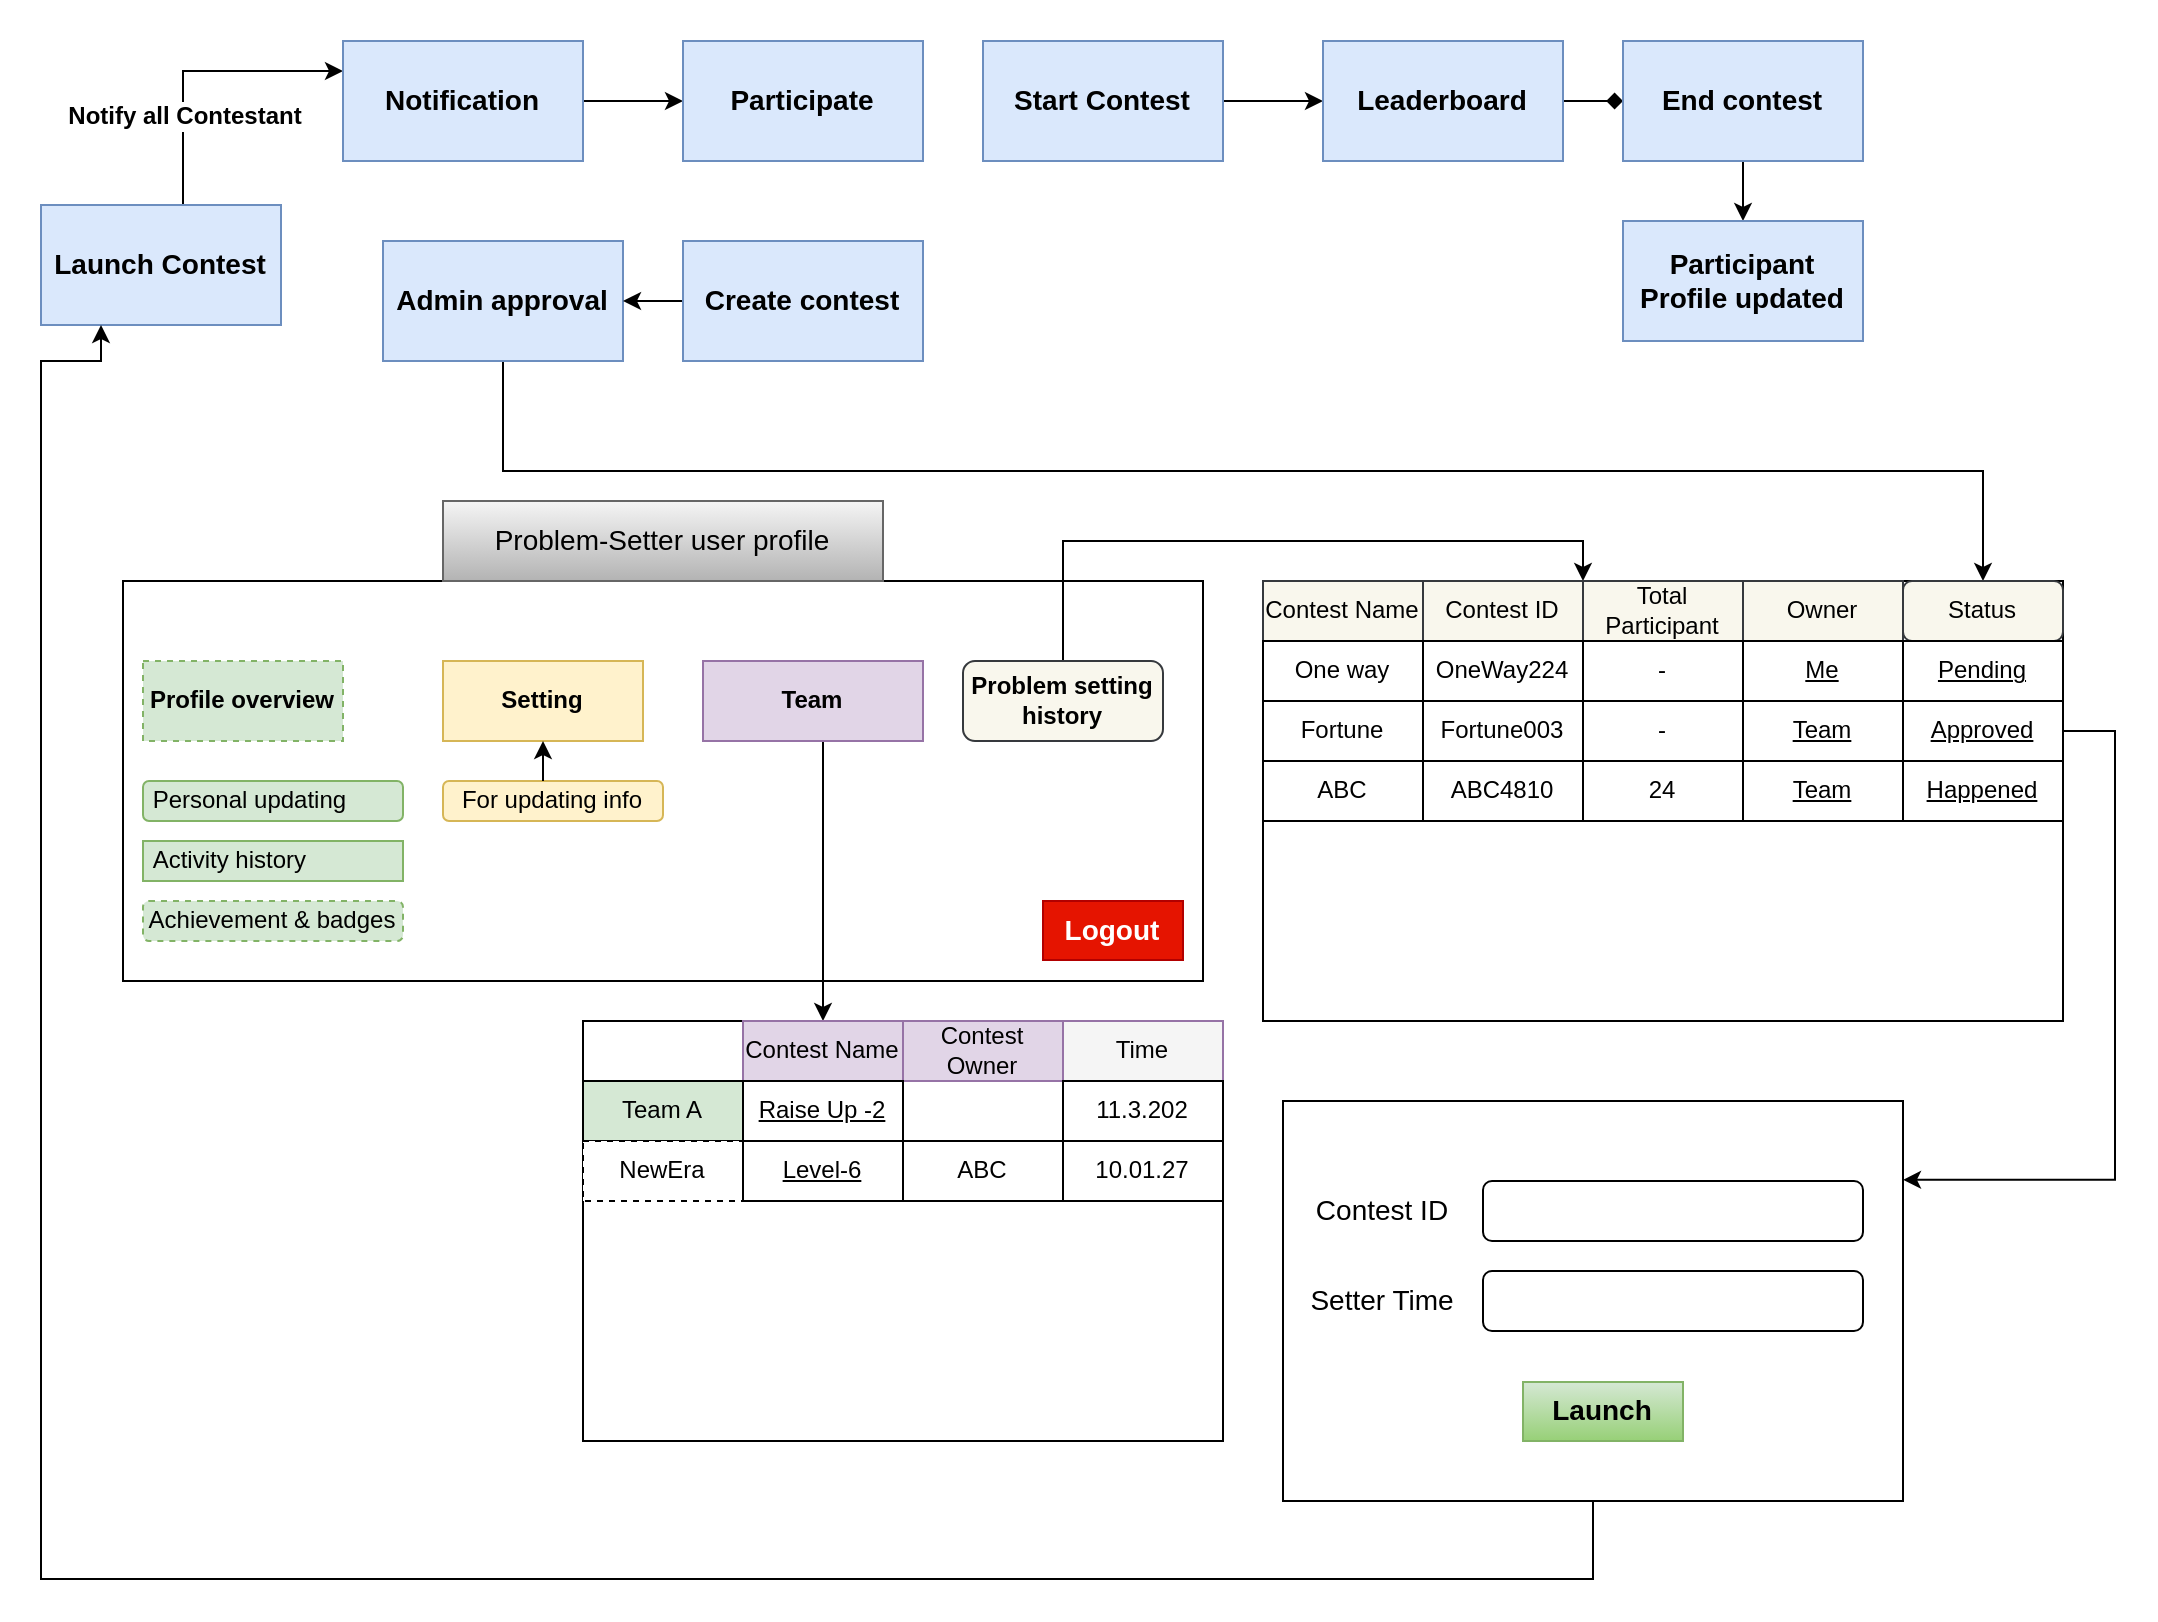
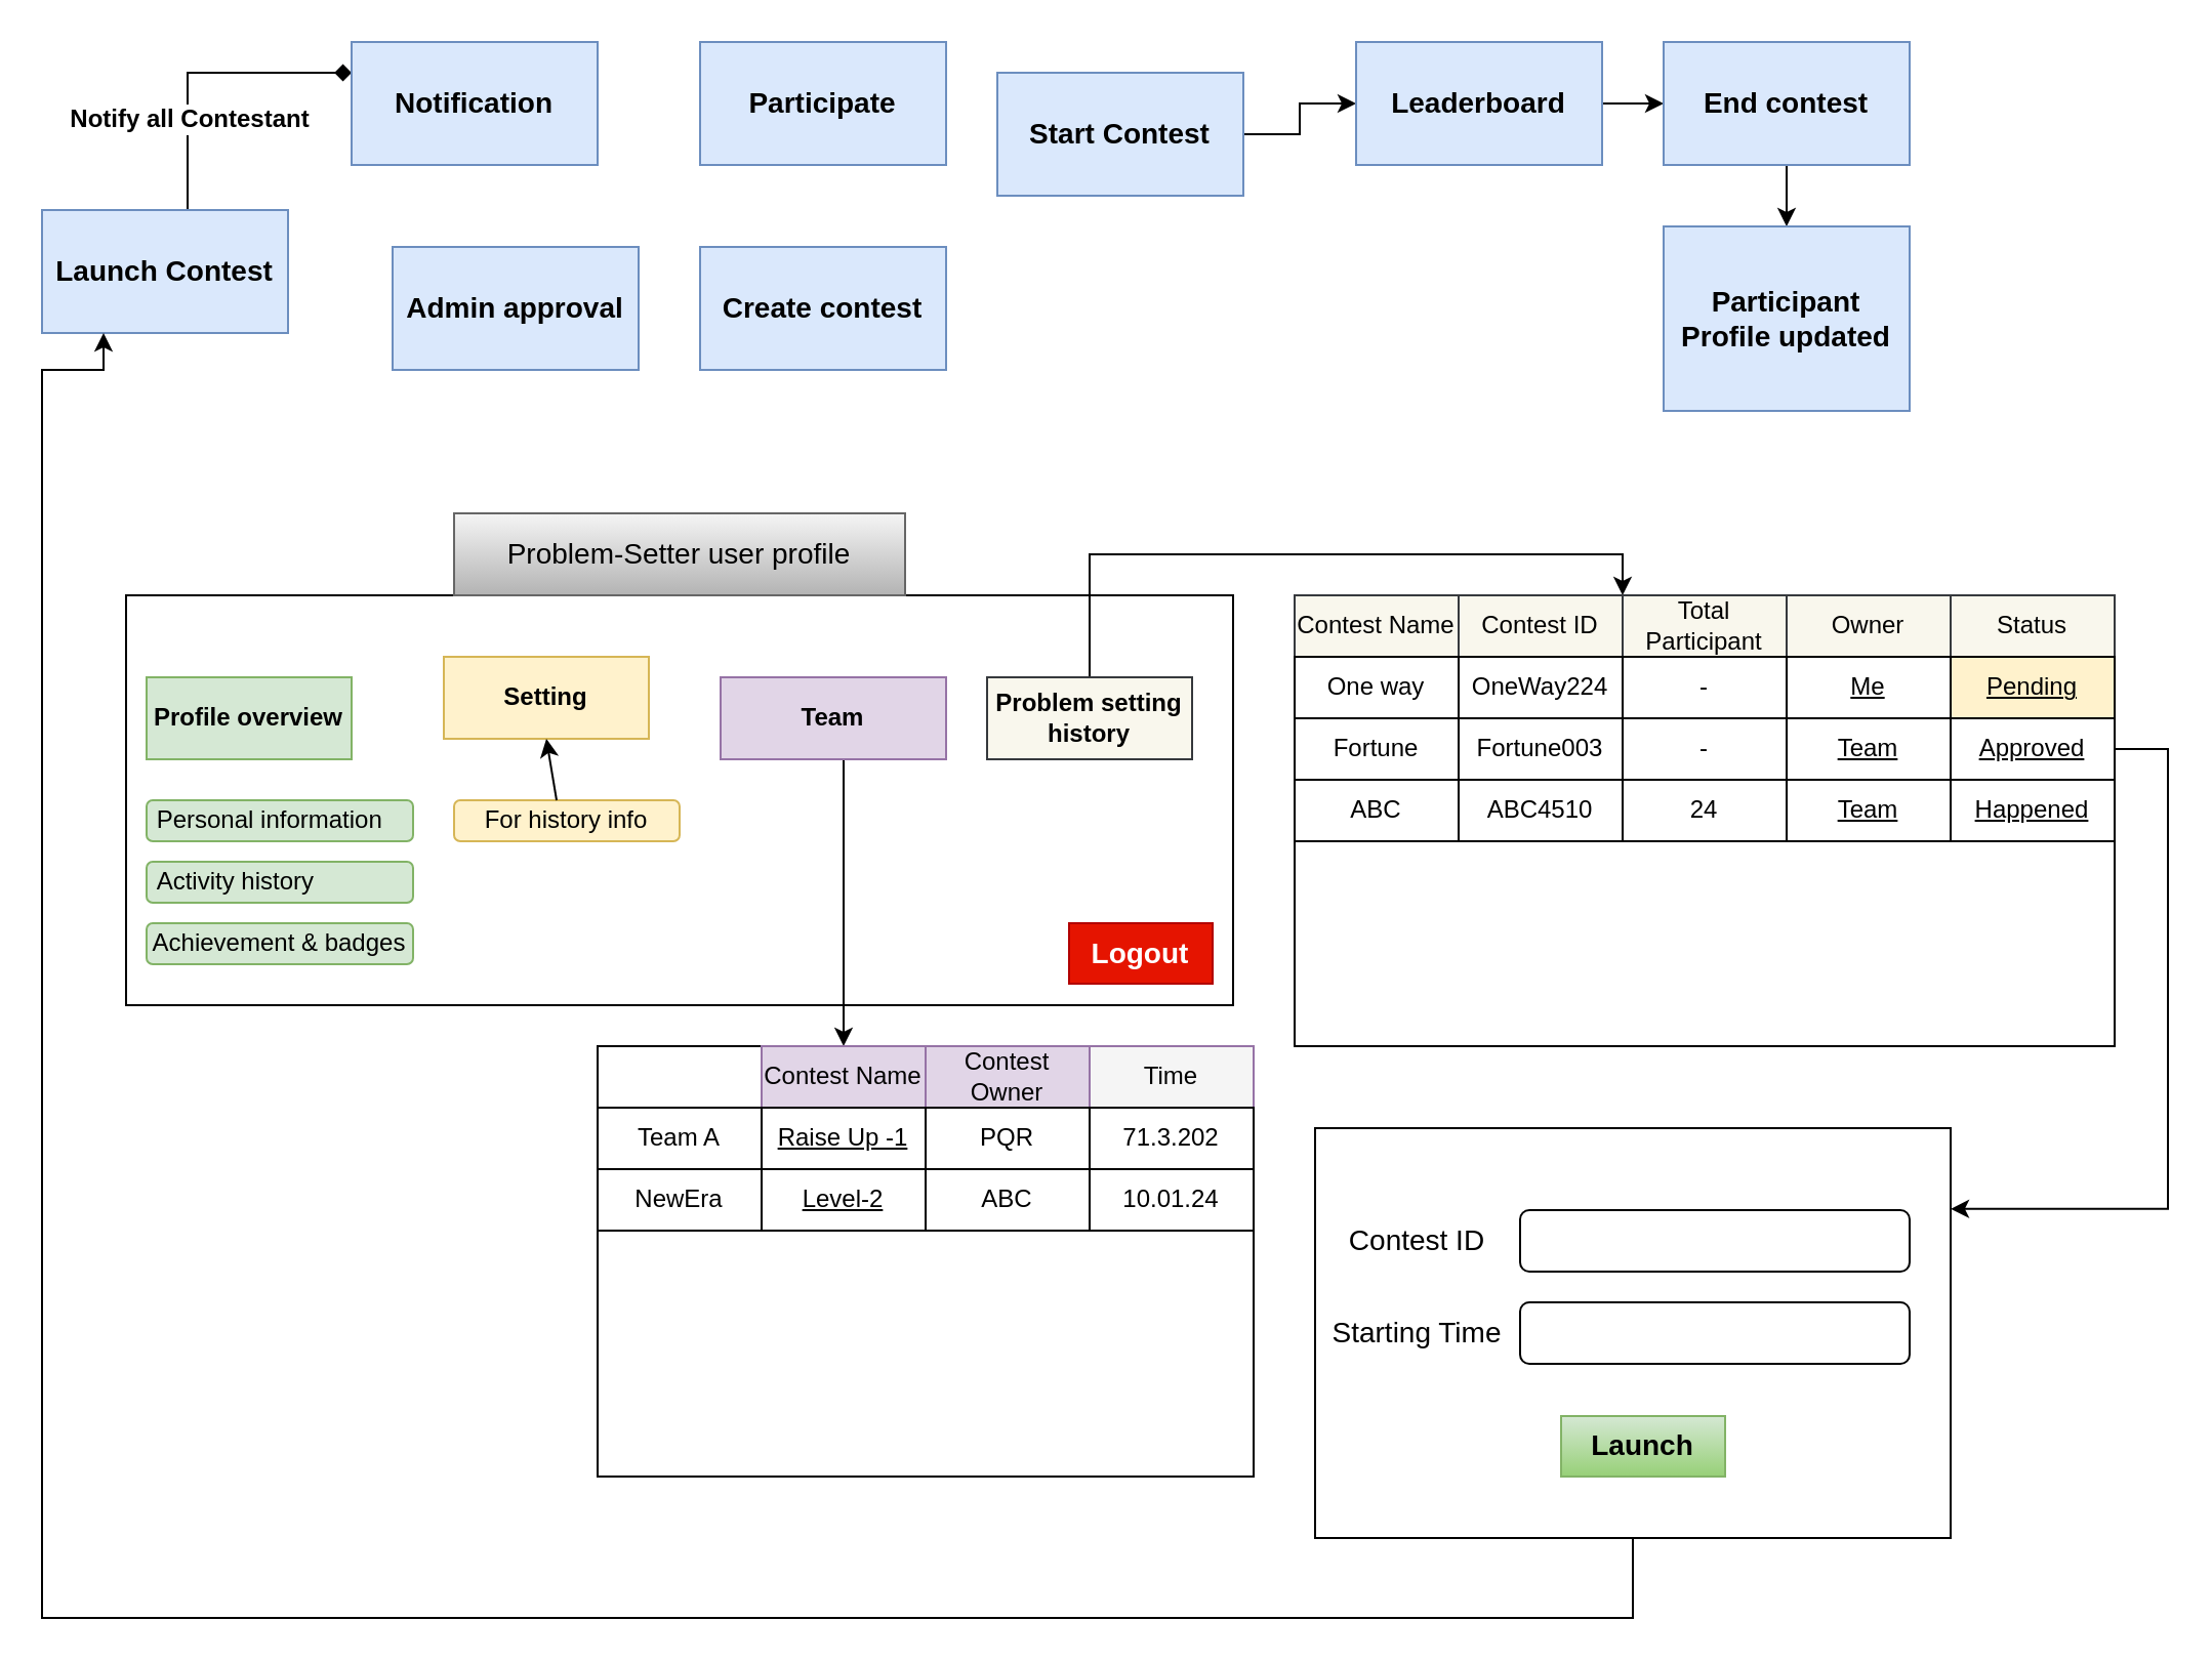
- <mxCell id="2" style="edgeStyle=orthogonalEdgeStyle;rounded=0;orthogonalLoop=1;jettySize=auto;html=1;entryX=0;entryY=0.25;entryDx=0;entryDy=0;" parent="1" source="4" target="6" edge="1"><mxGeometry relative="1" as="geometry"><Array as="points"><mxPoint x="91" y="35" /></Array></mxGeometry></mxCell>
+ <mxCell id="2" style="edgeStyle=orthogonalEdgeStyle;rounded=0;orthogonalLoop=1;jettySize=auto;html=1;entryX=0;entryY=0.25;entryDx=0;entryDy=0;endArrow=diamond;" parent="1" source="4" target="6" edge="1"><mxGeometry relative="1" as="geometry"><Array as="points"><mxPoint x="91" y="35" /></Array></mxGeometry></mxCell>
- <mxCell id="5" style="edgeStyle=orthogonalEdgeStyle;rounded=0;orthogonalLoop=1;jettySize=auto;html=1;entryX=0;entryY=0.5;entryDx=0;entryDy=0;" parent="1" source="6" target="7" edge="1"><mxGeometry relative="1" as="geometry" /></mxCell>
- <mxCell id="9" value="&lt;span style=&quot;font-size: 14px;&quot;&gt;&lt;b&gt;Start Contest&lt;/b&gt;&lt;/span&gt;" style="rounded=0;whiteSpace=wrap;html=1;fillColor=#dae8fc;strokeColor=#6c8ebf;" parent="1" vertex="1"><mxGeometry x="491" y="20" width="120" height="60" as="geometry" /></mxCell>
+ <mxCell id="9" value="&lt;span style=&quot;font-size: 14px;&quot;&gt;&lt;b&gt;Start Contest&lt;/b&gt;&lt;/span&gt;" style="rounded=0;whiteSpace=wrap;html=1;fillColor=#dae8fc;strokeColor=#6c8ebf;" parent="1" vertex="1"><mxGeometry x="486" y="35" width="120" height="60" as="geometry" /></mxCell>
- <mxCell id="10" value="" style="edgeStyle=orthogonalEdgeStyle;rounded=0;orthogonalLoop=1;jettySize=auto;html=1;endArrow=diamond;" parent="1" source="11" target="13" edge="1"><mxGeometry relative="1" as="geometry" /></mxCell>
+ <mxCell id="10" value="" style="edgeStyle=orthogonalEdgeStyle;rounded=0;orthogonalLoop=1;jettySize=auto;html=1;" parent="1" source="11" target="13" edge="1"><mxGeometry relative="1" as="geometry" /></mxCell>
- <mxCell id="14" value="&lt;span style=&quot;font-size: 14px;&quot;&gt;&lt;b&gt;Participant Profile updated&lt;/b&gt;&lt;/span&gt;" style="rounded=0;whiteSpace=wrap;html=1;fillColor=#dae8fc;strokeColor=#6c8ebf;" parent="1" vertex="1"><mxGeometry x="811" y="110" width="120" height="60" as="geometry" /></mxCell>
+ <mxCell id="14" value="&lt;span style=&quot;font-size: 14px;&quot;&gt;&lt;b&gt;Participant Profile updated&lt;/b&gt;&lt;/span&gt;" style="rounded=0;whiteSpace=wrap;html=1;fillColor=#dae8fc;strokeColor=#6c8ebf;" parent="1" vertex="1"><mxGeometry x="811" y="110" width="120" height="90" as="geometry" /></mxCell>
- <mxCell id="17" value="" style="edgeStyle=orthogonalEdgeStyle;rounded=0;orthogonalLoop=1;jettySize=auto;html=1;" parent="1" source="18" target="16" edge="1"><mxGeometry relative="1" as="geometry" /></mxCell>
- <mxCell id="15" style="edgeStyle=orthogonalEdgeStyle;rounded=0;orthogonalLoop=1;jettySize=auto;html=1;" parent="1" source="16" target="68" edge="1"><mxGeometry relative="1" as="geometry"><Array as="points"><mxPoint x="251" y="235" /><mxPoint x="991" y="235" /></Array></mxGeometry></mxCell>
- <mxCell id="68" value="Status" style="whiteSpace=wrap;html=1;fillColor=#f9f7ed;strokeColor=#36393d;rounded=1;" parent="1" vertex="1"><mxGeometry x="951" y="290" width="80" height="30" as="geometry" /></mxCell>
+ <mxCell id="68" value="Status" style="rounded=0;whiteSpace=wrap;html=1;fillColor=#f9f7ed;strokeColor=#36393d;" parent="1" vertex="1"><mxGeometry x="951" y="290" width="80" height="30" as="geometry" /></mxCell>
- <mxCell id="69" value="&lt;u&gt;Pending&lt;/u&gt;" style="rounded=0;whiteSpace=wrap;html=1;" parent="1" vertex="1"><mxGeometry x="951" y="320" width="80" height="30" as="geometry" /></mxCell>
+ <mxCell id="69" value="&lt;u&gt;Pending&lt;/u&gt;" style="rounded=0;whiteSpace=wrap;html=1;fillColor=#fff2cc;" parent="1" vertex="1"><mxGeometry x="951" y="320" width="80" height="30" as="geometry" /></mxCell>
- <mxCell id="20" value="&lt;b&gt;Profile overview&lt;/b&gt;" style="rounded=0;whiteSpace=wrap;html=1;fillColor=#d5e8d4;strokeColor=#82b366;dashed=1;" parent="1" vertex="1"><mxGeometry x="71" y="330" width="100" height="40" as="geometry" /></mxCell>
+ <mxCell id="20" value="&lt;b&gt;Profile overview&lt;/b&gt;" style="rounded=0;whiteSpace=wrap;html=1;fillColor=#d5e8d4;strokeColor=#82b366;" parent="1" vertex="1"><mxGeometry x="71" y="330" width="100" height="40" as="geometry" /></mxCell>
- <mxCell id="21" value="&lt;b&gt;Setting&lt;/b&gt;" style="rounded=0;whiteSpace=wrap;html=1;fillColor=#fff2cc;strokeColor=#d6b656;" parent="1" vertex="1"><mxGeometry x="221" y="330" width="100" height="40" as="geometry" /></mxCell>
+ <mxCell id="21" value="&lt;b&gt;Setting&lt;/b&gt;" style="rounded=0;whiteSpace=wrap;html=1;fillColor=#fff2cc;strokeColor=#d6b656;" parent="1" vertex="1"><mxGeometry x="216" y="320" width="100" height="40" as="geometry" /></mxCell>
- <mxCell id="25" value="&lt;b&gt;Problem setting history&lt;/b&gt;" style="whiteSpace=wrap;html=1;fillColor=#f9f7ed;strokeColor=#36393d;rounded=1;" parent="1" vertex="1"><mxGeometry x="481" y="330" width="100" height="40" as="geometry" /></mxCell>
+ <mxCell id="25" value="&lt;b&gt;Problem setting history&lt;/b&gt;" style="rounded=0;whiteSpace=wrap;html=1;fillColor=#f9f7ed;strokeColor=#36393d;" parent="1" vertex="1"><mxGeometry x="481" y="330" width="100" height="40" as="geometry" /></mxCell>
- <mxCell id="59" value="ABC4810" style="rounded=0;whiteSpace=wrap;html=1;" parent="1" vertex="1"><mxGeometry x="711" y="380" width="80" height="30" as="geometry" /></mxCell>
+ <mxCell id="59" value="ABC4510" style="rounded=0;whiteSpace=wrap;html=1;" parent="1" vertex="1"><mxGeometry x="711" y="380" width="80" height="30" as="geometry" /></mxCell>
- <mxCell id="26" value="&amp;nbsp;Personal updating" style="rounded=1;whiteSpace=wrap;html=1;fillColor=#d5e8d4;strokeColor=#82b366;align=left;" parent="1" vertex="1"><mxGeometry x="71" y="390" width="130" height="20" as="geometry" /></mxCell>
+ <mxCell id="26" value="&amp;nbsp;Personal information" style="rounded=1;whiteSpace=wrap;html=1;fillColor=#d5e8d4;strokeColor=#82b366;align=left;" parent="1" vertex="1"><mxGeometry x="71" y="390" width="130" height="20" as="geometry" /></mxCell>
- <mxCell id="29" value="For updating info" style="rounded=1;whiteSpace=wrap;html=1;fillColor=#fff2cc;strokeColor=#d6b656;align=center;" parent="1" vertex="1"><mxGeometry x="221" y="390" width="110" height="20" as="geometry" /></mxCell>
+ <mxCell id="29" value="For history info" style="rounded=1;whiteSpace=wrap;html=1;fillColor=#fff2cc;strokeColor=#d6b656;align=center;" parent="1" vertex="1"><mxGeometry x="221" y="390" width="110" height="20" as="geometry" /></mxCell>
- <mxCell id="27" value="&amp;nbsp;Activity history" style="whiteSpace=wrap;html=1;fillColor=#d5e8d4;strokeColor=#82b366;align=left;rounded=0;" parent="1" vertex="1"><mxGeometry x="71" y="420" width="130" height="20" as="geometry" /></mxCell>
+ <mxCell id="27" value="&amp;nbsp;Activity history" style="rounded=1;whiteSpace=wrap;html=1;fillColor=#d5e8d4;strokeColor=#82b366;align=left;" parent="1" vertex="1"><mxGeometry x="71" y="420" width="130" height="20" as="geometry" /></mxCell>
- <mxCell id="28" value="Achievement &amp;amp; badges" style="rounded=1;whiteSpace=wrap;html=1;fillColor=#d5e8d4;strokeColor=#82b366;dashed=1;" parent="1" vertex="1"><mxGeometry x="71" y="450" width="130" height="20" as="geometry" /></mxCell>
+ <mxCell id="28" value="Achievement &amp;amp; badges" style="rounded=1;whiteSpace=wrap;html=1;fillColor=#d5e8d4;strokeColor=#82b366;" parent="1" vertex="1"><mxGeometry x="71" y="450" width="130" height="20" as="geometry" /></mxCell>
- <mxCell id="36" value="Team A" style="rounded=0;whiteSpace=wrap;html=1;fillColor=#d5e8d4;" parent="1" vertex="1"><mxGeometry x="291" y="540" width="80" height="30" as="geometry" /></mxCell>
+ <mxCell id="36" value="Team A" style="rounded=0;whiteSpace=wrap;html=1;" parent="1" vertex="1"><mxGeometry x="291" y="540" width="80" height="30" as="geometry" /></mxCell>
- <mxCell id="37" value="&lt;u&gt;Raise Up -2&lt;/u&gt;" style="rounded=0;whiteSpace=wrap;html=1;" parent="1" vertex="1"><mxGeometry x="371" y="540" width="80" height="30" as="geometry" /></mxCell>
+ <mxCell id="37" value="&lt;u&gt;Raise Up -1&lt;/u&gt;" style="rounded=0;whiteSpace=wrap;html=1;" parent="1" vertex="1"><mxGeometry x="371" y="540" width="80" height="30" as="geometry" /></mxCell>
+ <mxCell id="53" value="PQR" style="rounded=0;whiteSpace=wrap;html=1;" parent="1" vertex="1"><mxGeometry x="451" y="540" width="80" height="30" as="geometry" /></mxCell>
- <mxCell id="38" value="11.3.202" style="rounded=0;whiteSpace=wrap;html=1;" parent="1" vertex="1"><mxGeometry x="531" y="540" width="80" height="30" as="geometry" /></mxCell>
+ <mxCell id="38" value="71.3.202" style="rounded=0;whiteSpace=wrap;html=1;" parent="1" vertex="1"><mxGeometry x="531" y="540" width="80" height="30" as="geometry" /></mxCell>
- <mxCell id="39" value="NewEra" style="rounded=0;whiteSpace=wrap;html=1;dashed=1;" parent="1" vertex="1"><mxGeometry x="291" y="570" width="80" height="30" as="geometry" /></mxCell>
+ <mxCell id="39" value="NewEra" style="rounded=0;whiteSpace=wrap;html=1;" parent="1" vertex="1"><mxGeometry x="291" y="570" width="80" height="30" as="geometry" /></mxCell>
- <mxCell id="40" value="&lt;u&gt;Level-6&lt;/u&gt;" style="rounded=0;whiteSpace=wrap;html=1;" parent="1" vertex="1"><mxGeometry x="371" y="570" width="80" height="30" as="geometry" /></mxCell>
+ <mxCell id="40" value="&lt;u&gt;Level-2&lt;/u&gt;" style="rounded=0;whiteSpace=wrap;html=1;" parent="1" vertex="1"><mxGeometry x="371" y="570" width="80" height="30" as="geometry" /></mxCell>
- <mxCell id="42" value="10.01.27" style="rounded=0;whiteSpace=wrap;html=1;" parent="1" vertex="1"><mxGeometry x="531" y="570" width="80" height="30" as="geometry" /></mxCell>
+ <mxCell id="42" value="10.01.24" style="rounded=0;whiteSpace=wrap;html=1;" parent="1" vertex="1"><mxGeometry x="531" y="570" width="80" height="30" as="geometry" /></mxCell>
- <mxCell id="65" value="&lt;font style=&quot;font-size: 14px;&quot;&gt;Setter Time&lt;/font&gt;" style="text;html=1;align=center;verticalAlign=middle;whiteSpace=wrap;rounded=0;" parent="1" vertex="1"><mxGeometry x="646" y="635" width="90" height="30" as="geometry" /></mxCell>
+ <mxCell id="65" value="&lt;font style=&quot;font-size: 14px;&quot;&gt;Starting Time&lt;/font&gt;" style="text;html=1;align=center;verticalAlign=middle;whiteSpace=wrap;rounded=0;" parent="1" vertex="1"><mxGeometry x="646" y="635" width="90" height="30" as="geometry" /></mxCell>
